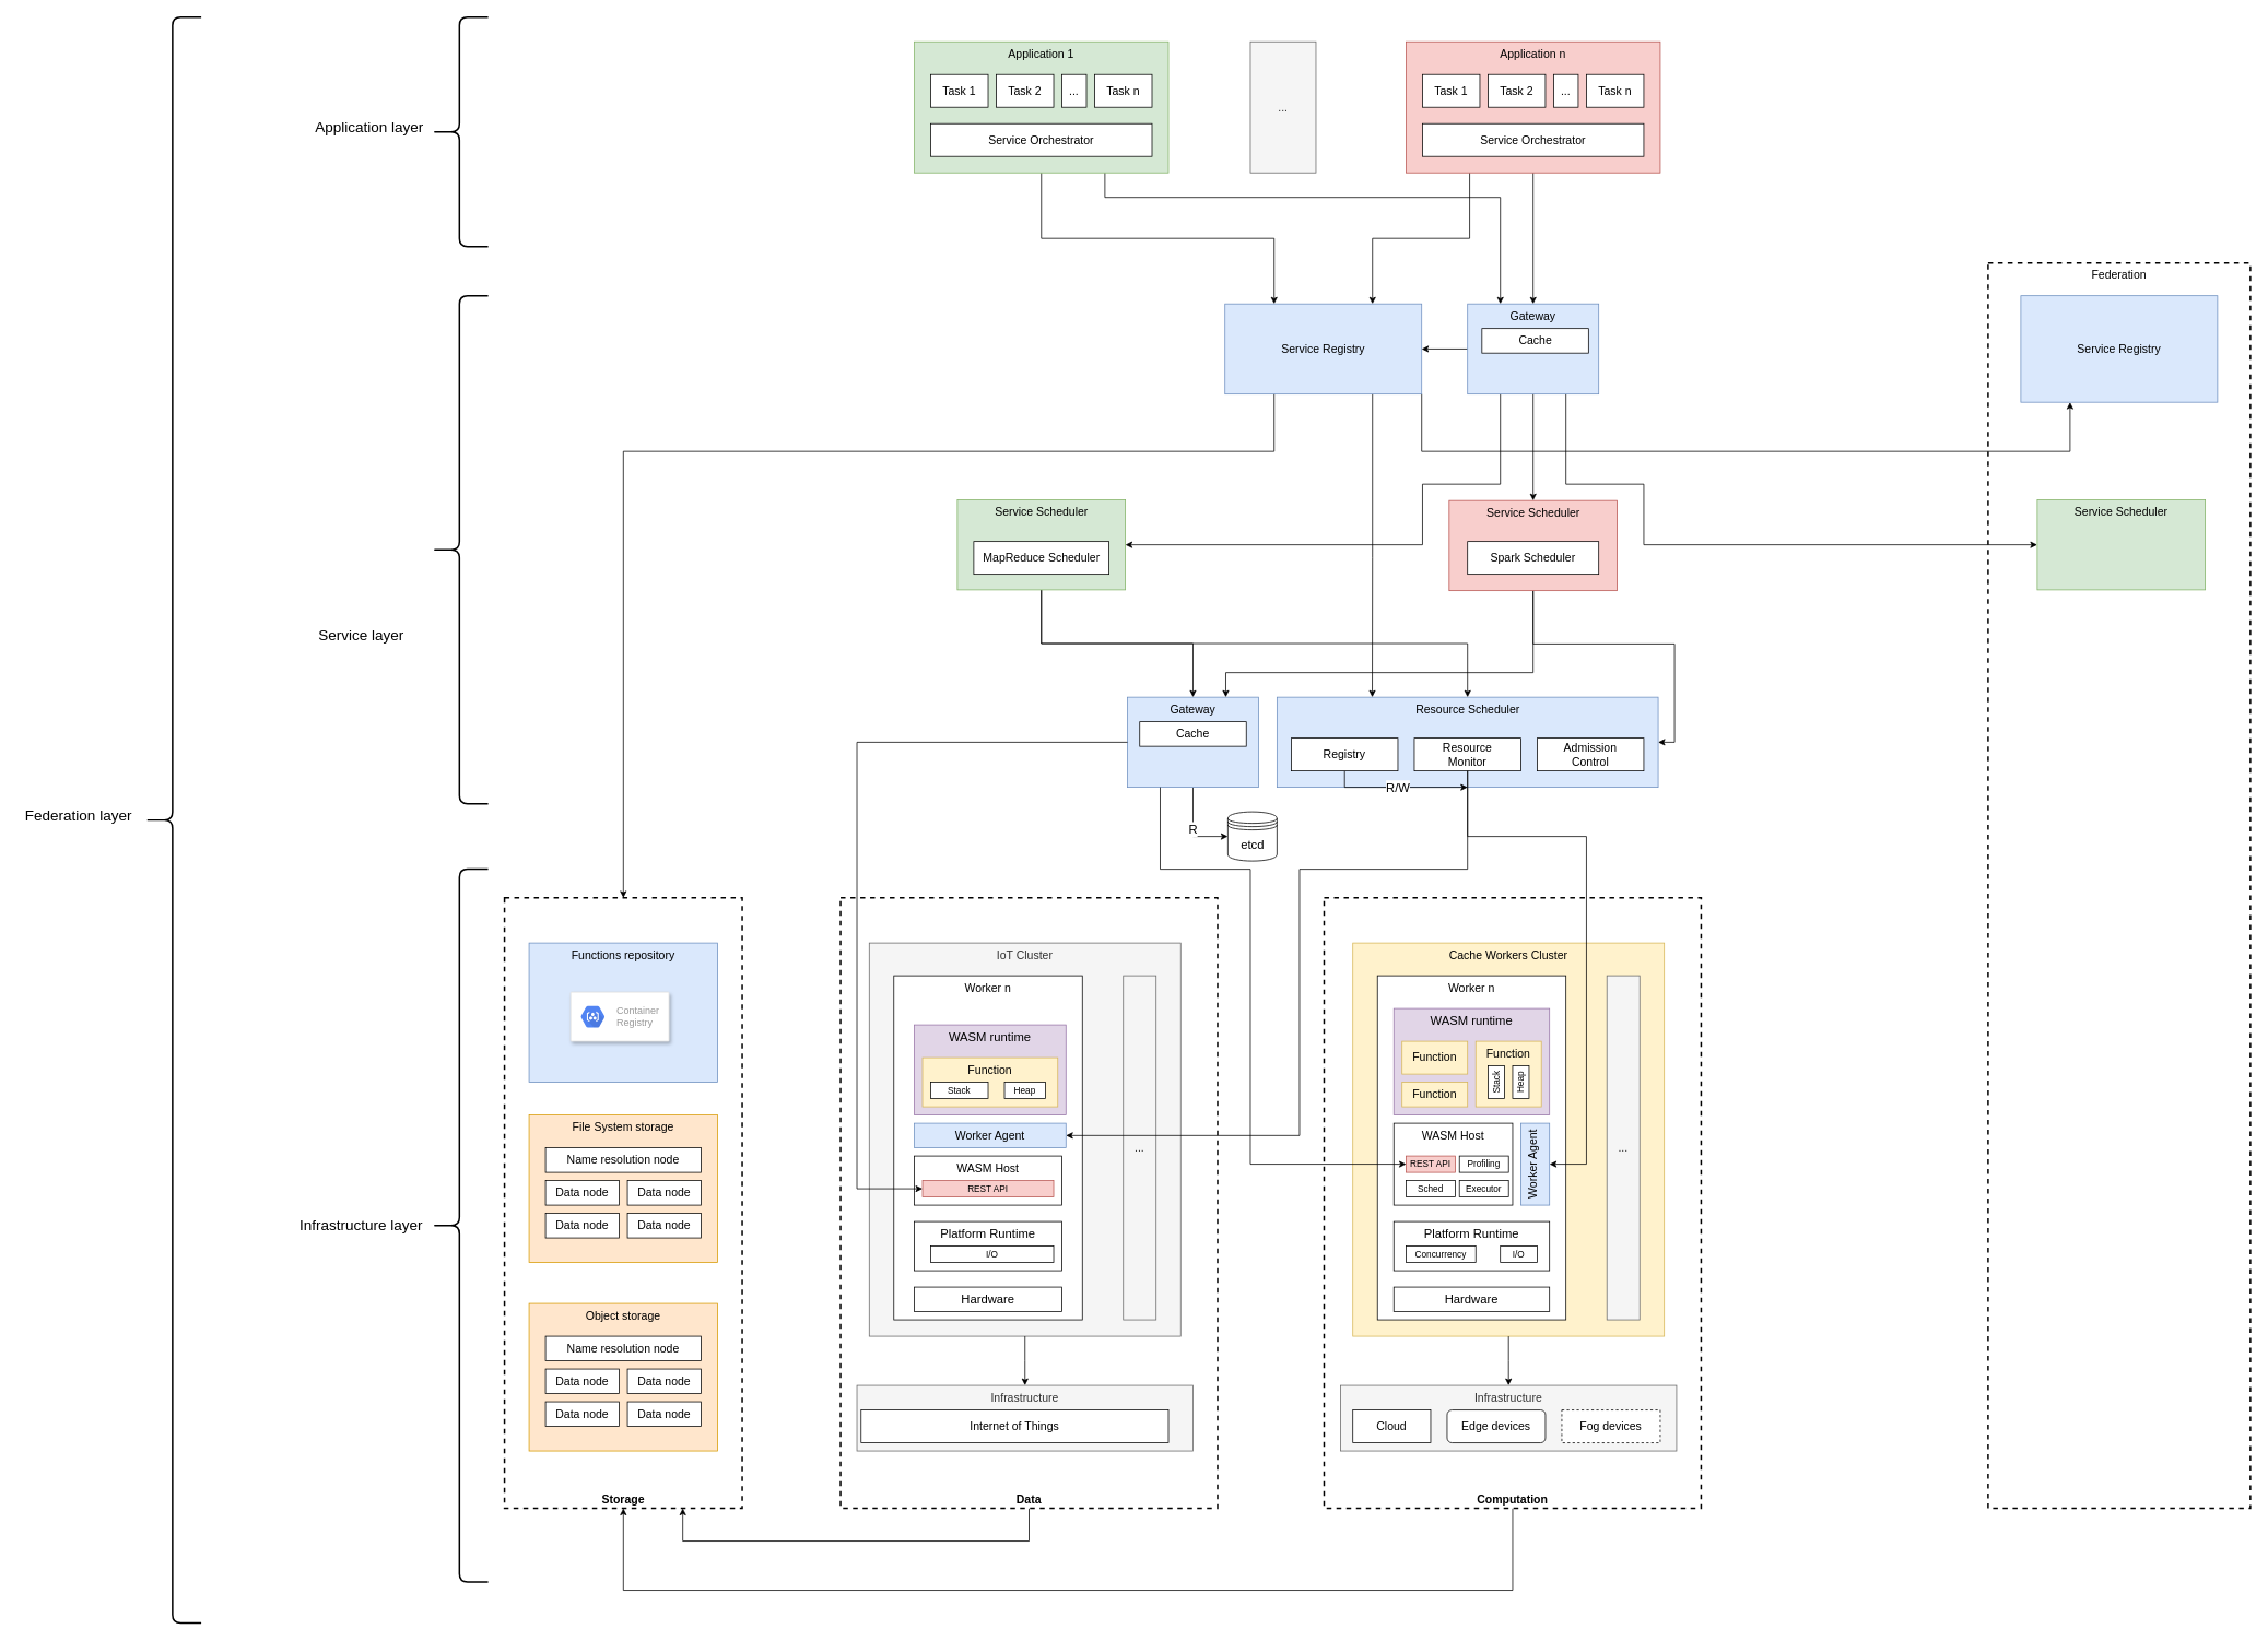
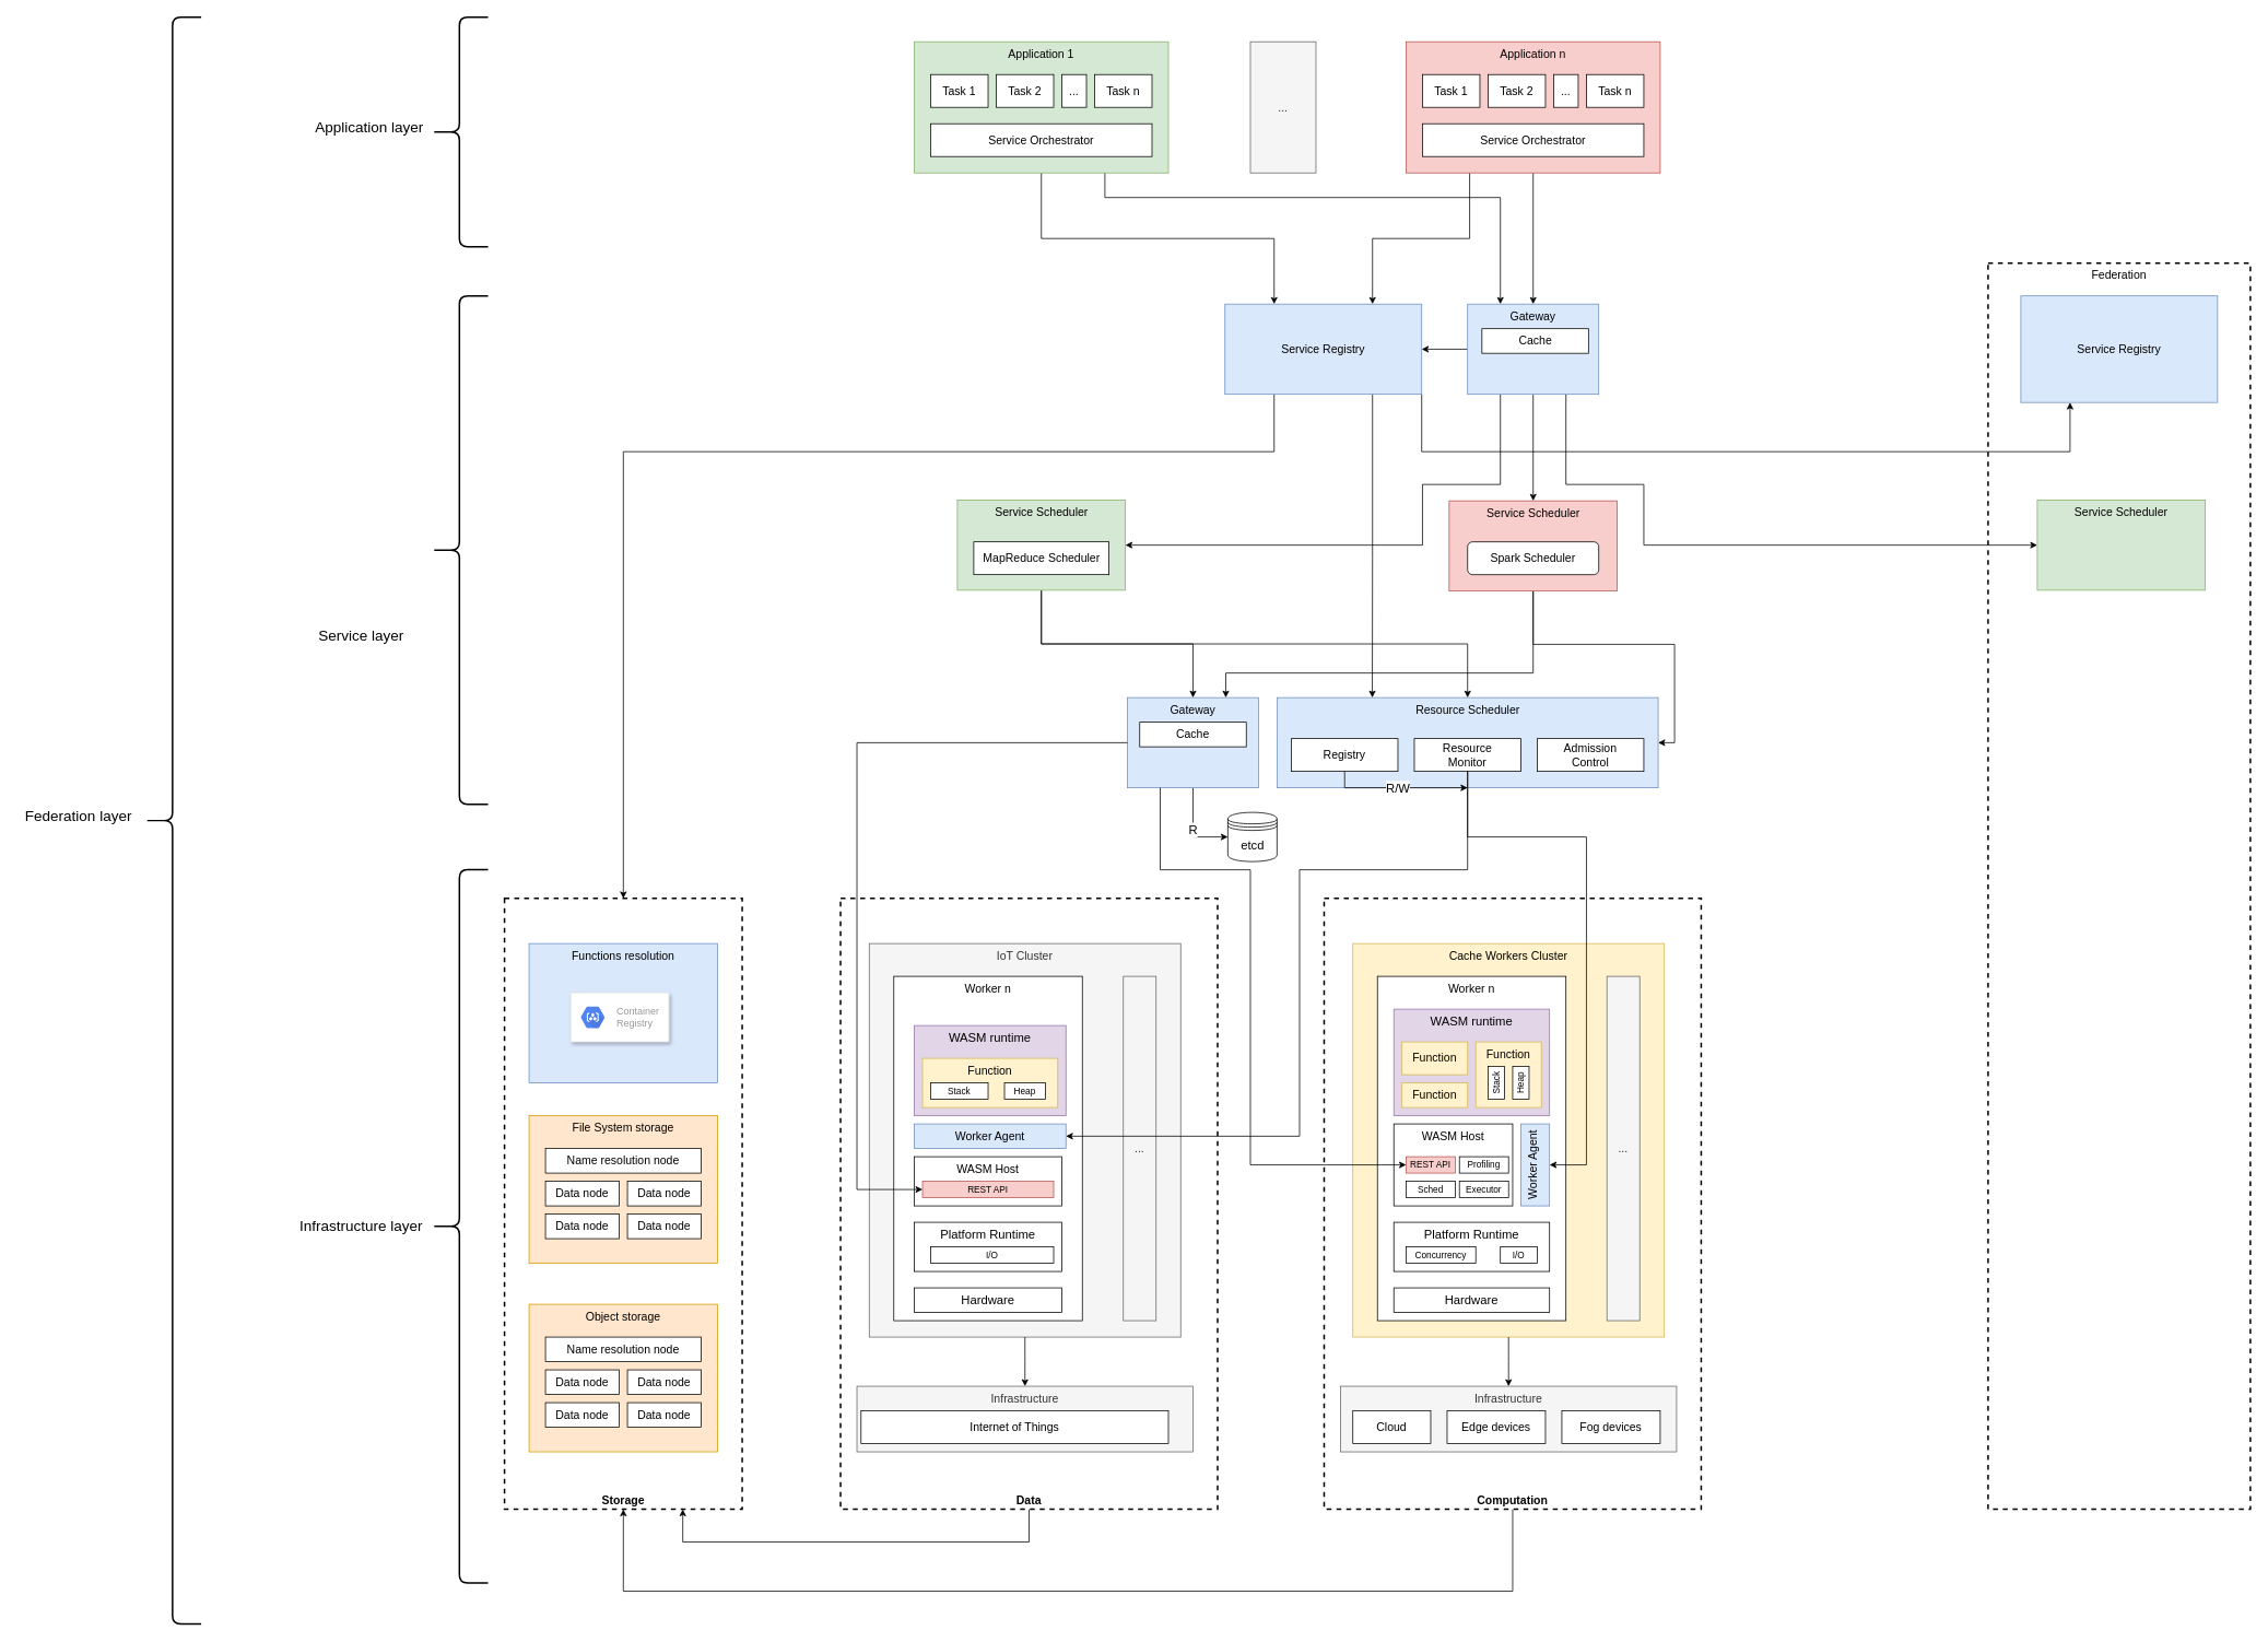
- <mxCell id="59" value="Spark Scheduler" style="rounded=0;whiteSpace=wrap;html=1;fontSize=14;verticalAlign=middle;" parent="1" vertex="1"><mxGeometry x="1790" y="660" width="160" height="40" as="geometry" /></mxCell>
+ <mxCell id="59" value="Spark Scheduler" style="whiteSpace=wrap;html=1;fontSize=14;verticalAlign=middle;rounded=1;" parent="1" vertex="1"><mxGeometry x="1790" y="660" width="160" height="40" as="geometry" /></mxCell>
- <mxCell id="34" value="Functions repository" style="rounded=0;whiteSpace=wrap;html=1;fillColor=#dae8fc;strokeColor=#6c8ebf;fontSize=14;verticalAlign=top;" parent="1" vertex="1"><mxGeometry x="645" y="1150" width="230" height="170" as="geometry" /></mxCell>
+ <mxCell id="34" value="Functions resolution" style="rounded=0;whiteSpace=wrap;html=1;fillColor=#dae8fc;strokeColor=#6c8ebf;fontSize=14;verticalAlign=top;" parent="1" vertex="1"><mxGeometry x="645" y="1150" width="230" height="170" as="geometry" /></mxCell>
- <mxCell id="32" value="Edge devices" style="whiteSpace=wrap;html=1;fontSize=14;rounded=1;" parent="1" vertex="1"><mxGeometry x="1765" y="1720" width="120" height="40" as="geometry" /></mxCell>
+ <mxCell id="32" value="Edge devices" style="rounded=0;whiteSpace=wrap;html=1;fontSize=14;" parent="1" vertex="1"><mxGeometry x="1765" y="1720" width="120" height="40" as="geometry" /></mxCell>
- <mxCell id="33" value="Fog devices" style="rounded=0;whiteSpace=wrap;html=1;fontSize=14;dashed=1;" parent="1" vertex="1"><mxGeometry x="1905" y="1720" width="120" height="40" as="geometry" /></mxCell>
+ <mxCell id="33" value="Fog devices" style="rounded=0;whiteSpace=wrap;html=1;fontSize=14;" parent="1" vertex="1"><mxGeometry x="1905" y="1720" width="120" height="40" as="geometry" /></mxCell>
